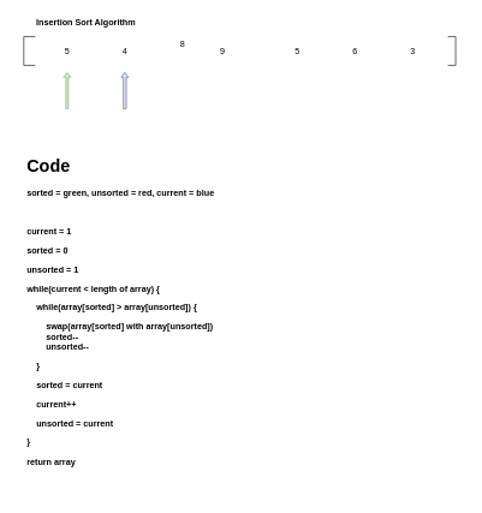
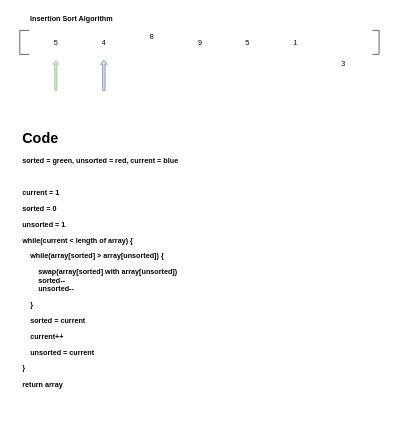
- <mxCell id="10" value="9" style="text;html=1;strokeColor=none;fillColor=none;align=center;verticalAlign=middle;whiteSpace=wrap;rounded=0;" parent="1" vertex="1"><mxGeometry x="287.5" y="60" width="40" height="20" as="geometry" /></mxCell>
+ <mxCell id="10" value="9" style="text;html=1;strokeColor=none;fillColor=none;align=center;verticalAlign=middle;whiteSpace=wrap;rounded=0;" parent="1" vertex="1"><mxGeometry x="312.5" y="60" width="40" height="20" as="geometry" /></mxCell>
- <mxCell id="5" value="6" style="text;html=1;strokeColor=none;fillColor=none;align=center;verticalAlign=middle;whiteSpace=wrap;rounded=0;" parent="1" vertex="1"><mxGeometry x="472" y="60" width="40" height="20" as="geometry" /></mxCell>
+ <mxCell id="5" value="1" style="text;html=1;strokeColor=none;fillColor=none;align=center;verticalAlign=middle;whiteSpace=wrap;rounded=0;" parent="1" vertex="1"><mxGeometry x="472" y="60" width="40" height="20" as="geometry" /></mxCell>
- <mxCell id="6" value="3" style="text;html=1;strokeColor=none;fillColor=none;align=center;verticalAlign=middle;whiteSpace=wrap;rounded=0;" parent="1" vertex="1"><mxGeometry x="552" y="60" width="40" height="20" as="geometry" /></mxCell>
+ <mxCell id="6" value="3" style="text;html=1;strokeColor=none;fillColor=none;align=center;verticalAlign=middle;whiteSpace=wrap;rounded=0;" parent="1" vertex="1"><mxGeometry x="552" y="95" width="40" height="20" as="geometry" /></mxCell>
